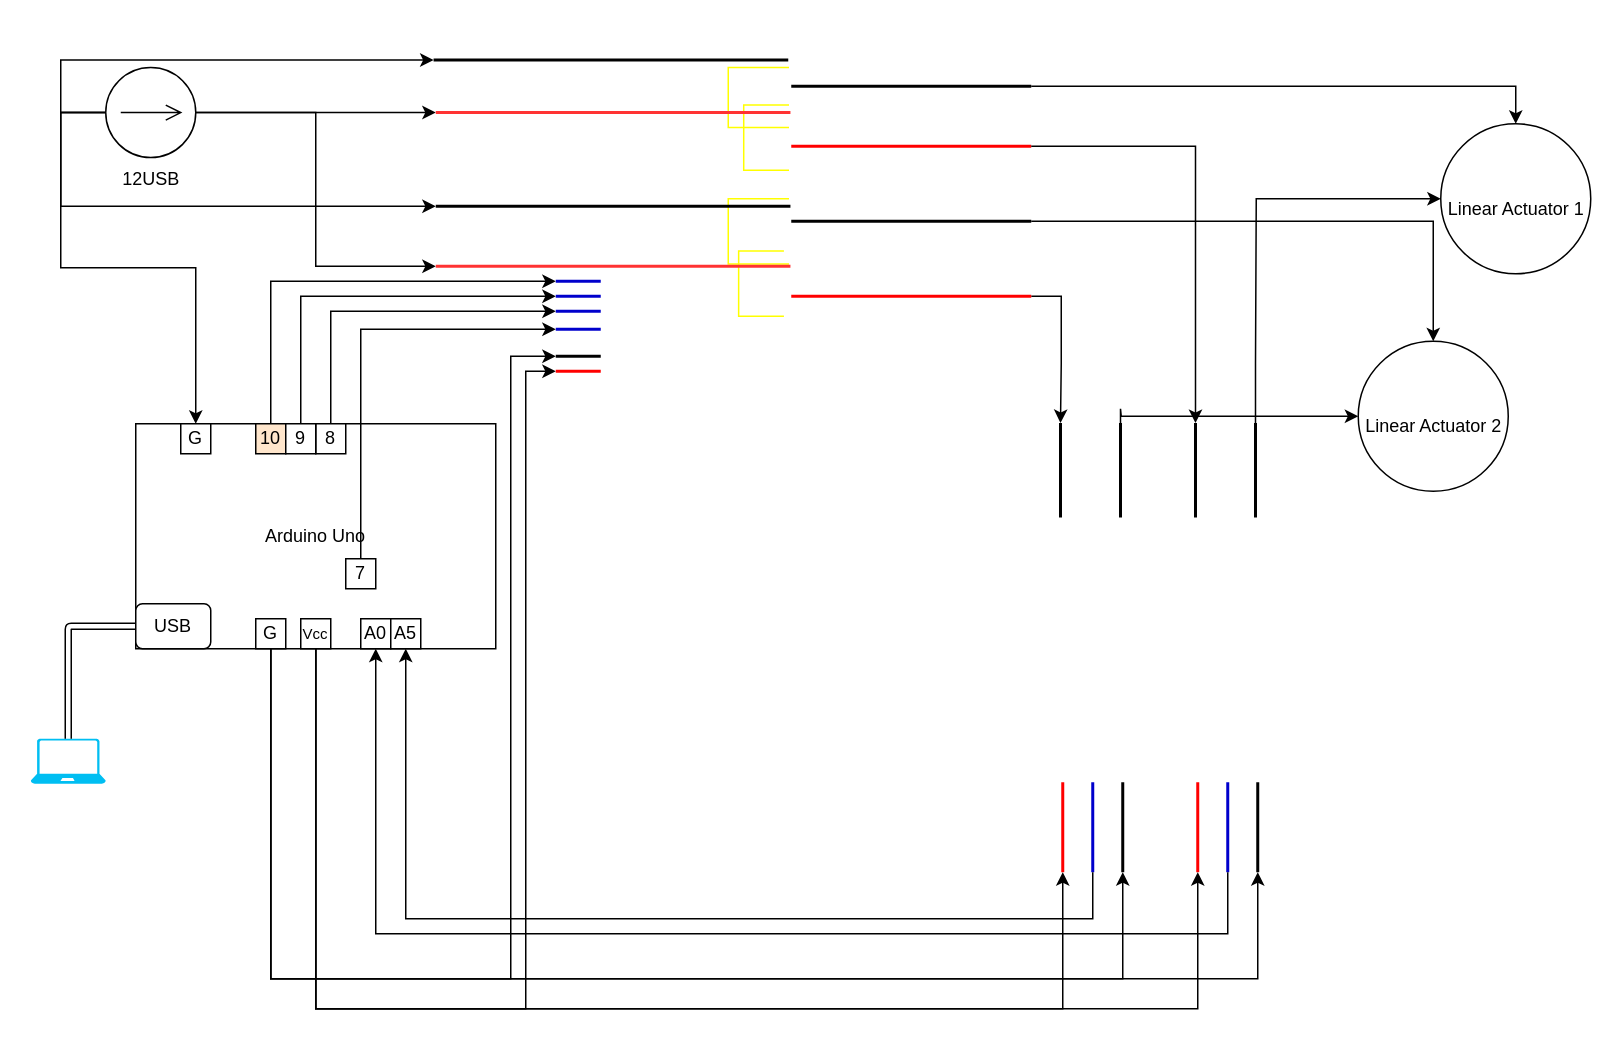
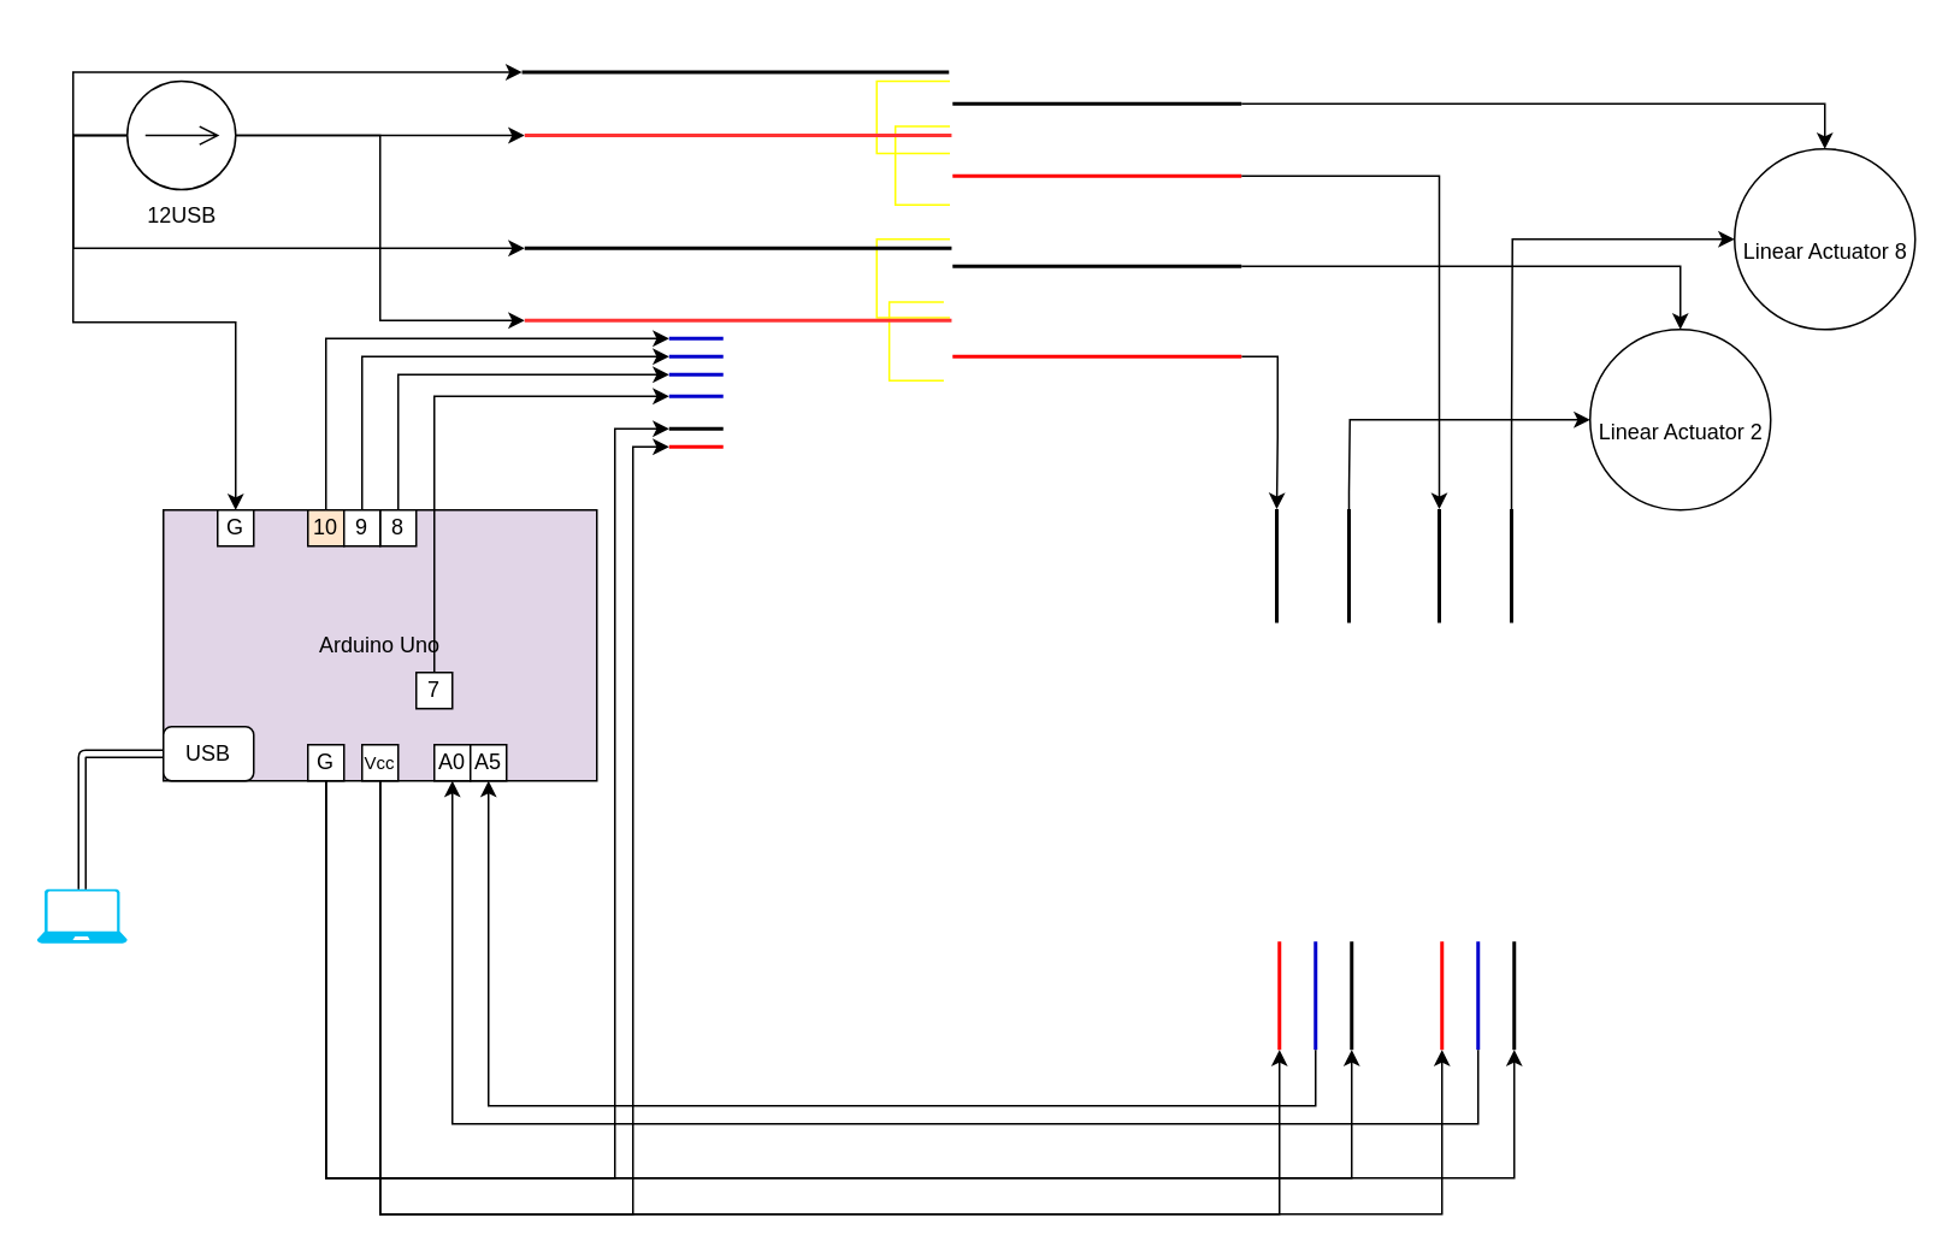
- <mxCell id="8" value="&lt;font style=&quot;font-size: 12px&quot;&gt;Linear Actuator 1&lt;/font&gt;" style="verticalLabelPosition=middle;shadow=0;dashed=0;align=center;html=1;verticalAlign=middle;strokeWidth=1;shape=ellipse;fontSize=32;perimeter=ellipsePerimeter;" vertex="1" parent="1"><mxGeometry x="960" y="82" width="100" height="100" as="geometry" /></mxCell>
+ <mxCell id="8" value="&lt;font style=&quot;font-size: 12px&quot;&gt;Linear Actuator 8&lt;/font&gt;" style="verticalLabelPosition=middle;shadow=0;dashed=0;align=center;html=1;verticalAlign=middle;strokeWidth=1;shape=ellipse;fontSize=32;perimeter=ellipsePerimeter;" vertex="1" parent="1"><mxGeometry x="960" y="82" width="100" height="100" as="geometry" /></mxCell>
- <mxCell id="9" value="&lt;font style=&quot;font-size: 12px&quot;&gt;Linear Actuator 2&lt;/font&gt;" style="verticalLabelPosition=middle;shadow=0;dashed=0;align=center;html=1;verticalAlign=middle;strokeWidth=1;shape=ellipse;fontSize=32;perimeter=ellipsePerimeter;" vertex="1" parent="1"><mxGeometry x="905" y="227" width="100" height="100" as="geometry" /></mxCell>
+ <mxCell id="9" value="&lt;font style=&quot;font-size: 12px&quot;&gt;Linear Actuator 2&lt;/font&gt;" style="verticalLabelPosition=middle;shadow=0;dashed=0;align=center;html=1;verticalAlign=middle;strokeWidth=1;shape=ellipse;fontSize=32;perimeter=ellipsePerimeter;" vertex="1" parent="1"><mxGeometry x="880" y="182" width="100" height="100" as="geometry" /></mxCell>
- <mxCell id="13" value="Arduino Uno" style="rounded=0;whiteSpace=wrap;html=1;" vertex="1" parent="12"><mxGeometry width="240" height="150" as="geometry" /></mxCell>
+ <mxCell id="13" value="Arduino Uno" style="rounded=0;whiteSpace=wrap;html=1;fillColor=#e1d5e7;" vertex="1" parent="12"><mxGeometry width="240" height="150" as="geometry" /></mxCell>
